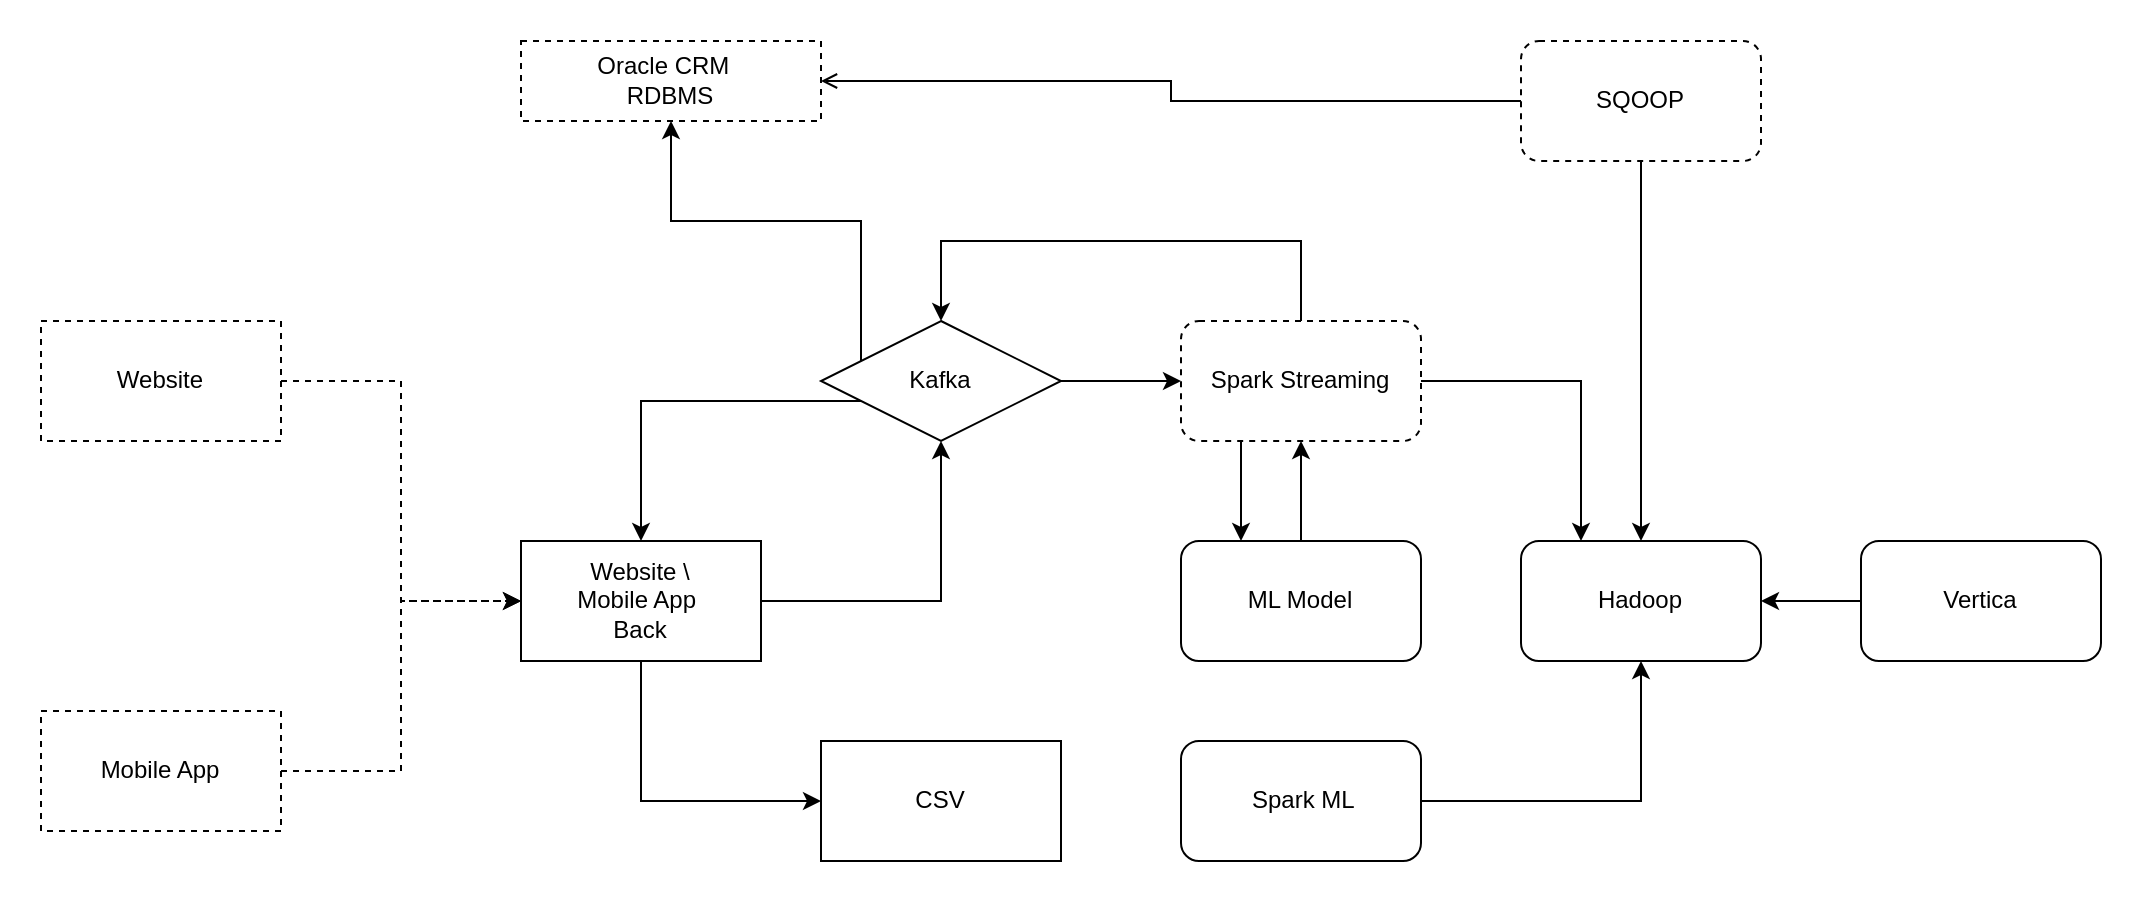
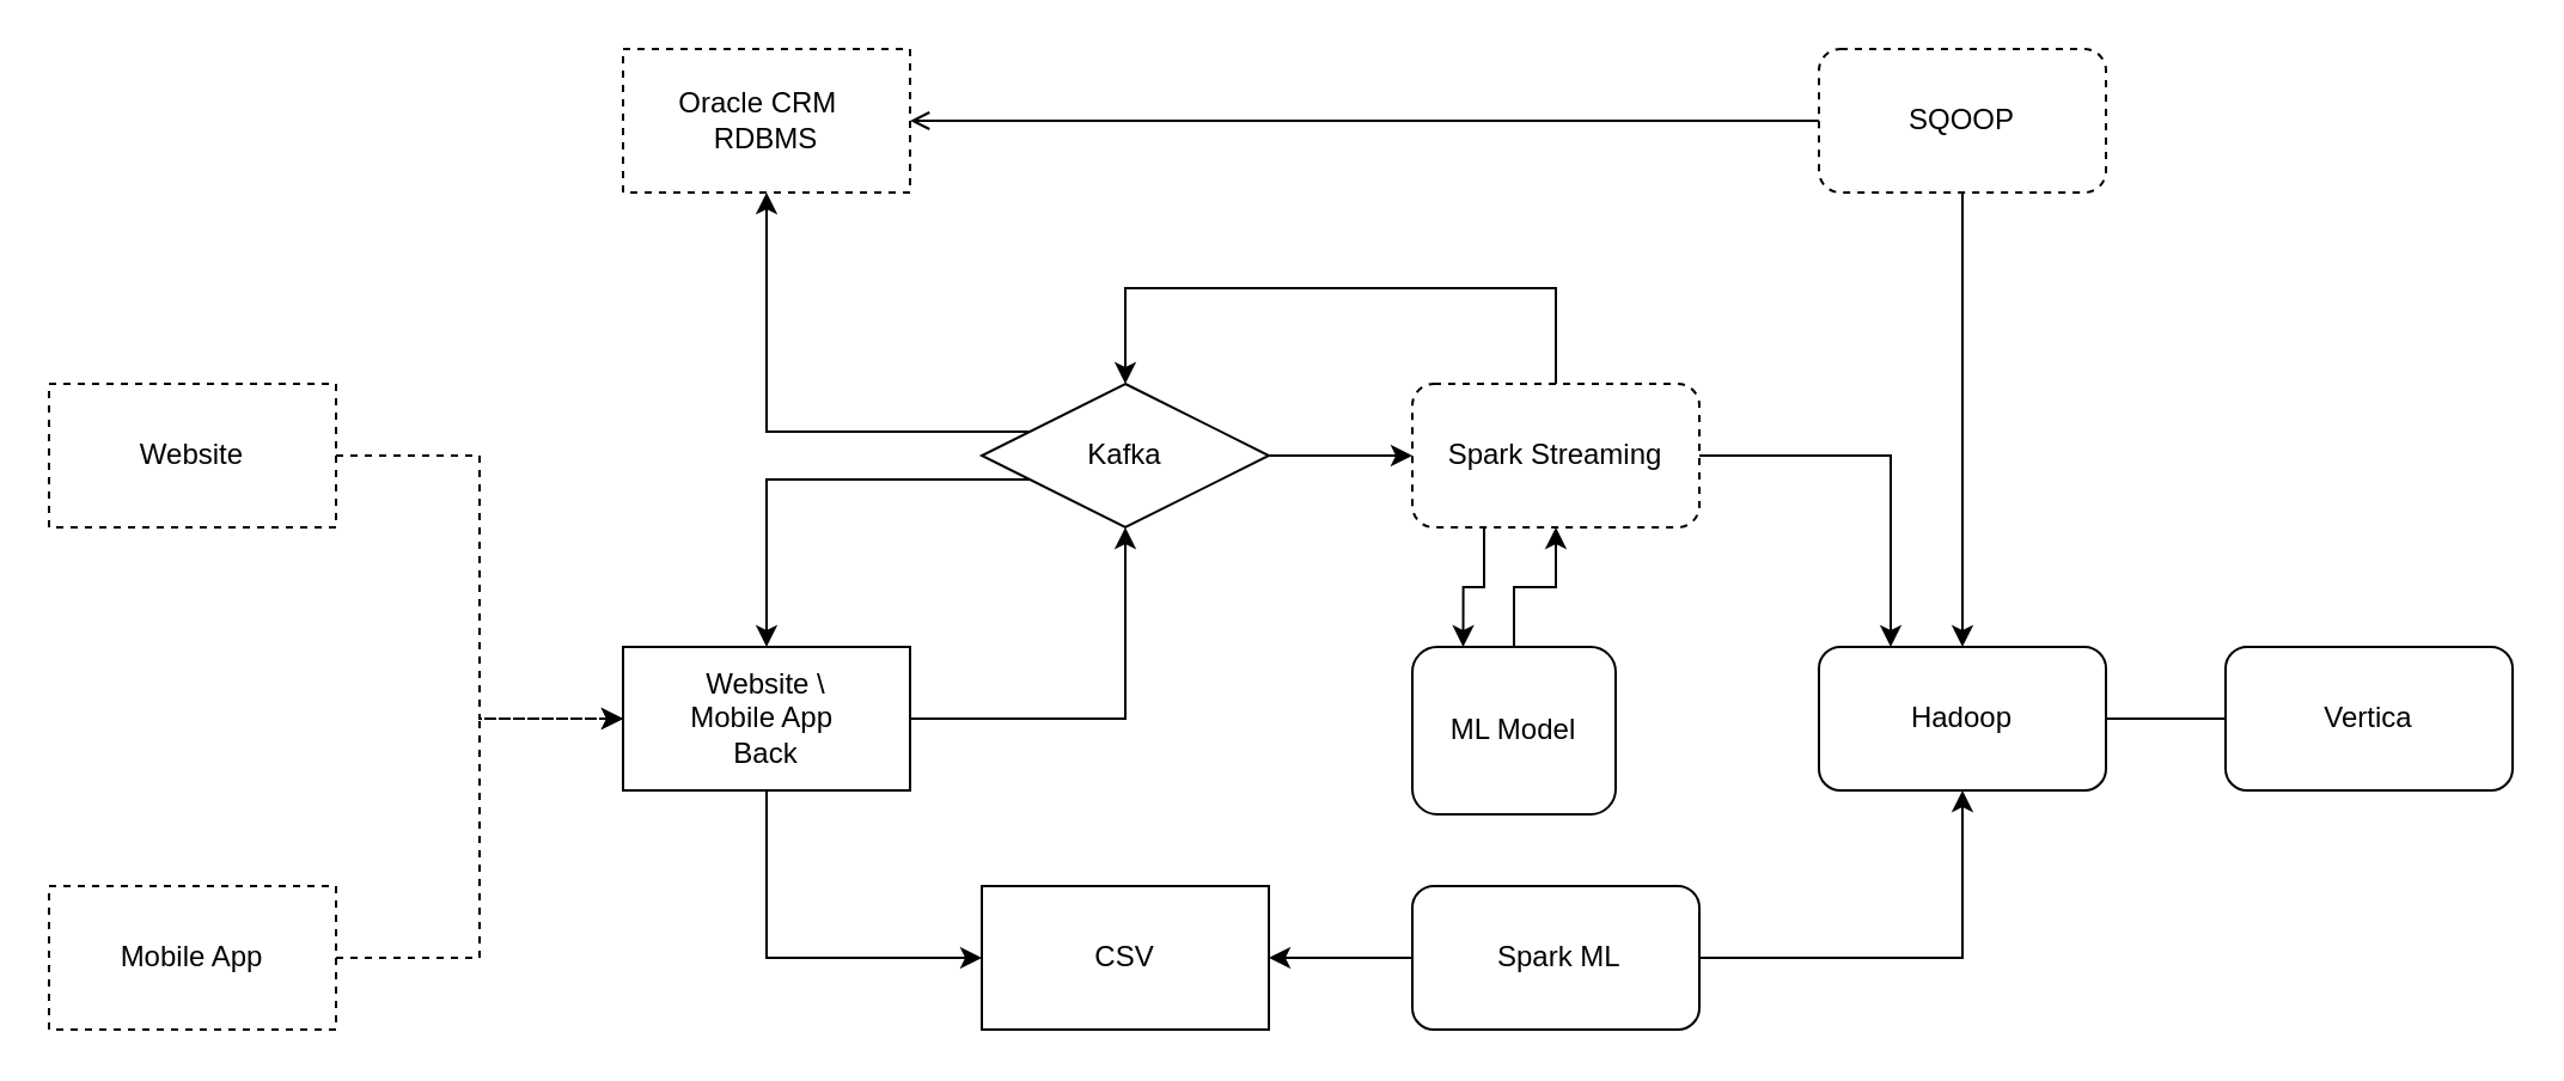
- <mxCell id="26" value="Oracle CRM&amp;nbsp;&amp;nbsp;&lt;br&gt;RDBMS" style="rounded=0;whiteSpace=wrap;html=1;dashed=1;" vertex="1" parent="1"><mxGeometry x="260" y="20" width="150" height="40" as="geometry" /></mxCell>
+ <mxCell id="26" value="Oracle CRM&amp;nbsp;&amp;nbsp;&lt;br&gt;RDBMS" style="rounded=0;whiteSpace=wrap;html=1;dashed=1;" vertex="1" parent="1"><mxGeometry x="260" y="20" width="120" height="60" as="geometry" /></mxCell>
- <mxCell id="11" value="ML Model" style="rounded=1;whiteSpace=wrap;html=1;" vertex="1" parent="1"><mxGeometry x="590" y="270" width="120" height="60" as="geometry" /></mxCell>
+ <mxCell id="11" value="ML Model" style="rounded=1;whiteSpace=wrap;html=1;" vertex="1" parent="1"><mxGeometry x="590" y="270" width="85" height="70" as="geometry" /></mxCell>
- <mxCell id="24" value="" style="edgeStyle=orthogonalEdgeStyle;rounded=0;orthogonalLoop=1;jettySize=auto;html=1;" edge="1" parent="1" source="25" target="5"><mxGeometry relative="1" as="geometry" /></mxCell>
+ <mxCell id="24" value="" style="edgeStyle=orthogonalEdgeStyle;rounded=0;orthogonalLoop=1;jettySize=auto;html=1;endArrow=none;" edge="1" parent="1" source="25" target="5"><mxGeometry relative="1" as="geometry" /></mxCell>
- <mxCell id="23" value="Mobile App" style="rounded=0;whiteSpace=wrap;html=1;dashed=1;" vertex="1" parent="1"><mxGeometry x="20" y="355" width="120" height="60" as="geometry" /></mxCell>
+ <mxCell id="23" value="Mobile App" style="rounded=0;whiteSpace=wrap;html=1;dashed=1;" vertex="1" parent="1"><mxGeometry x="20" y="370" width="120" height="60" as="geometry" /></mxCell>
+ <mxCell id="2" value="" style="edgeStyle=orthogonalEdgeStyle;rounded=0;orthogonalLoop=1;jettySize=auto;html=1;entryX=1;entryY=0.5;entryDx=0;entryDy=0;" edge="1" parent="1" source="4" target="19"><mxGeometry relative="1" as="geometry"><mxPoint x="510" y="400" as="targetPoint" /></mxGeometry></mxCell>
